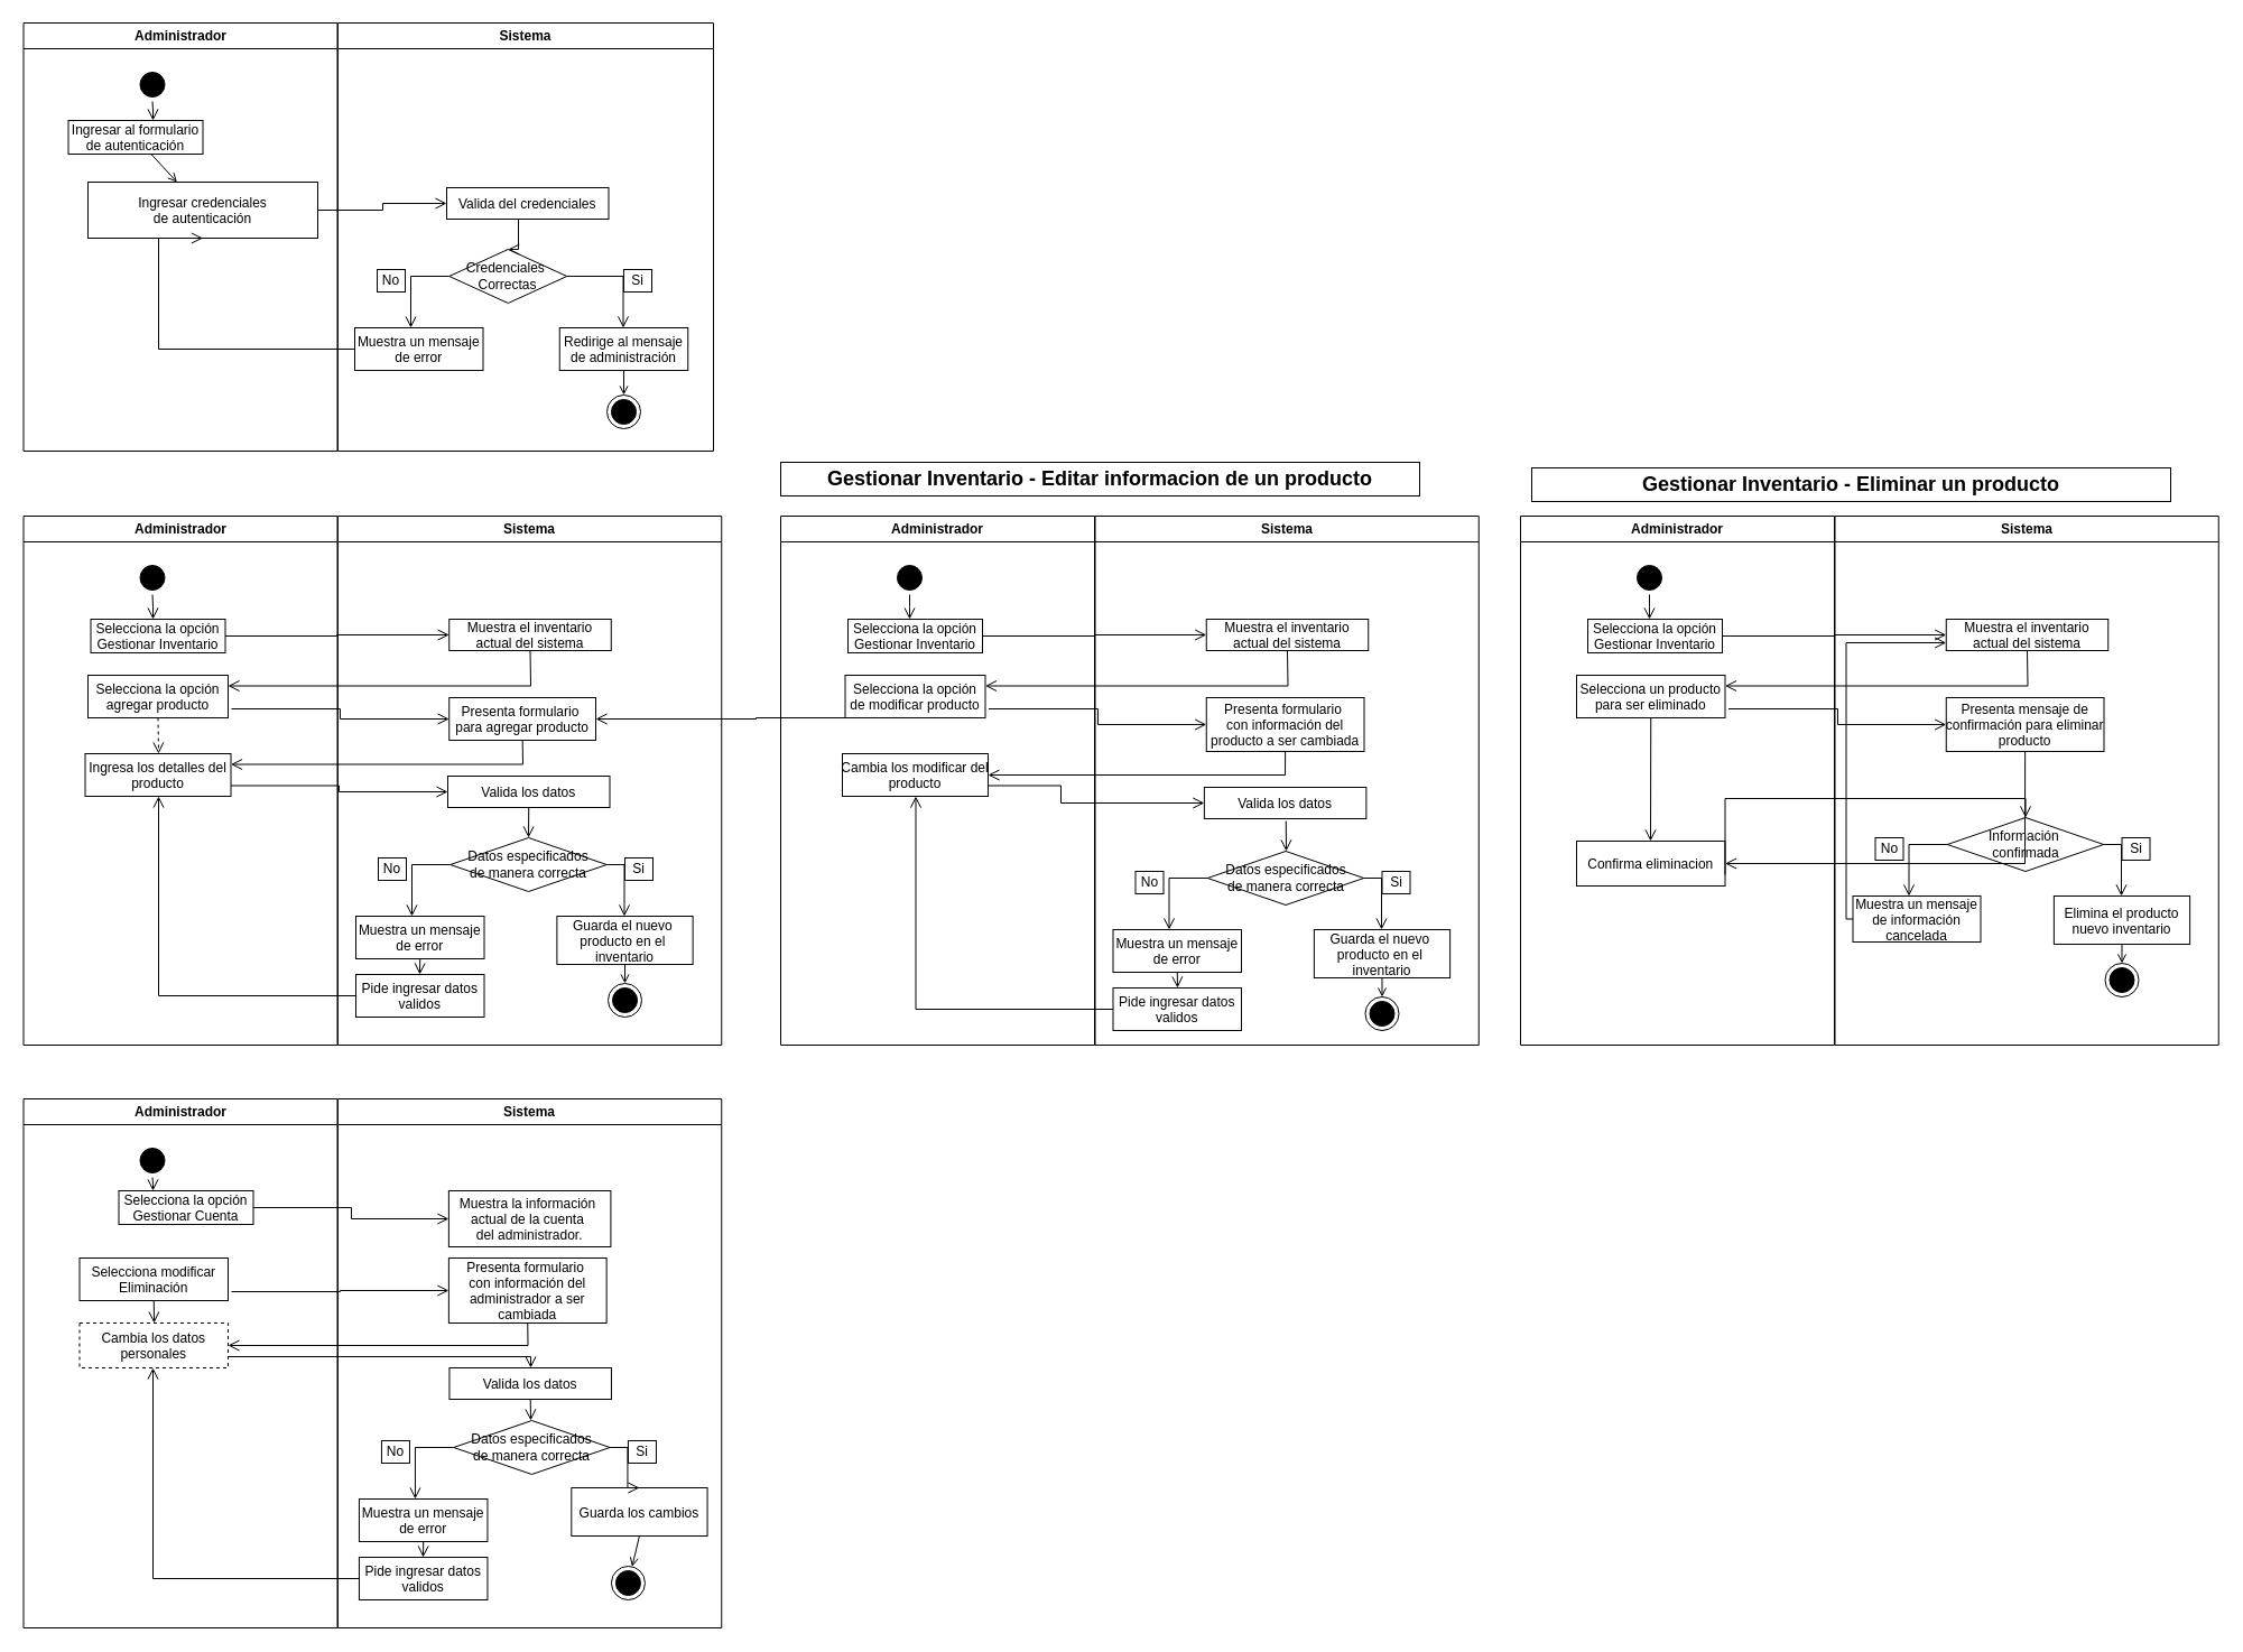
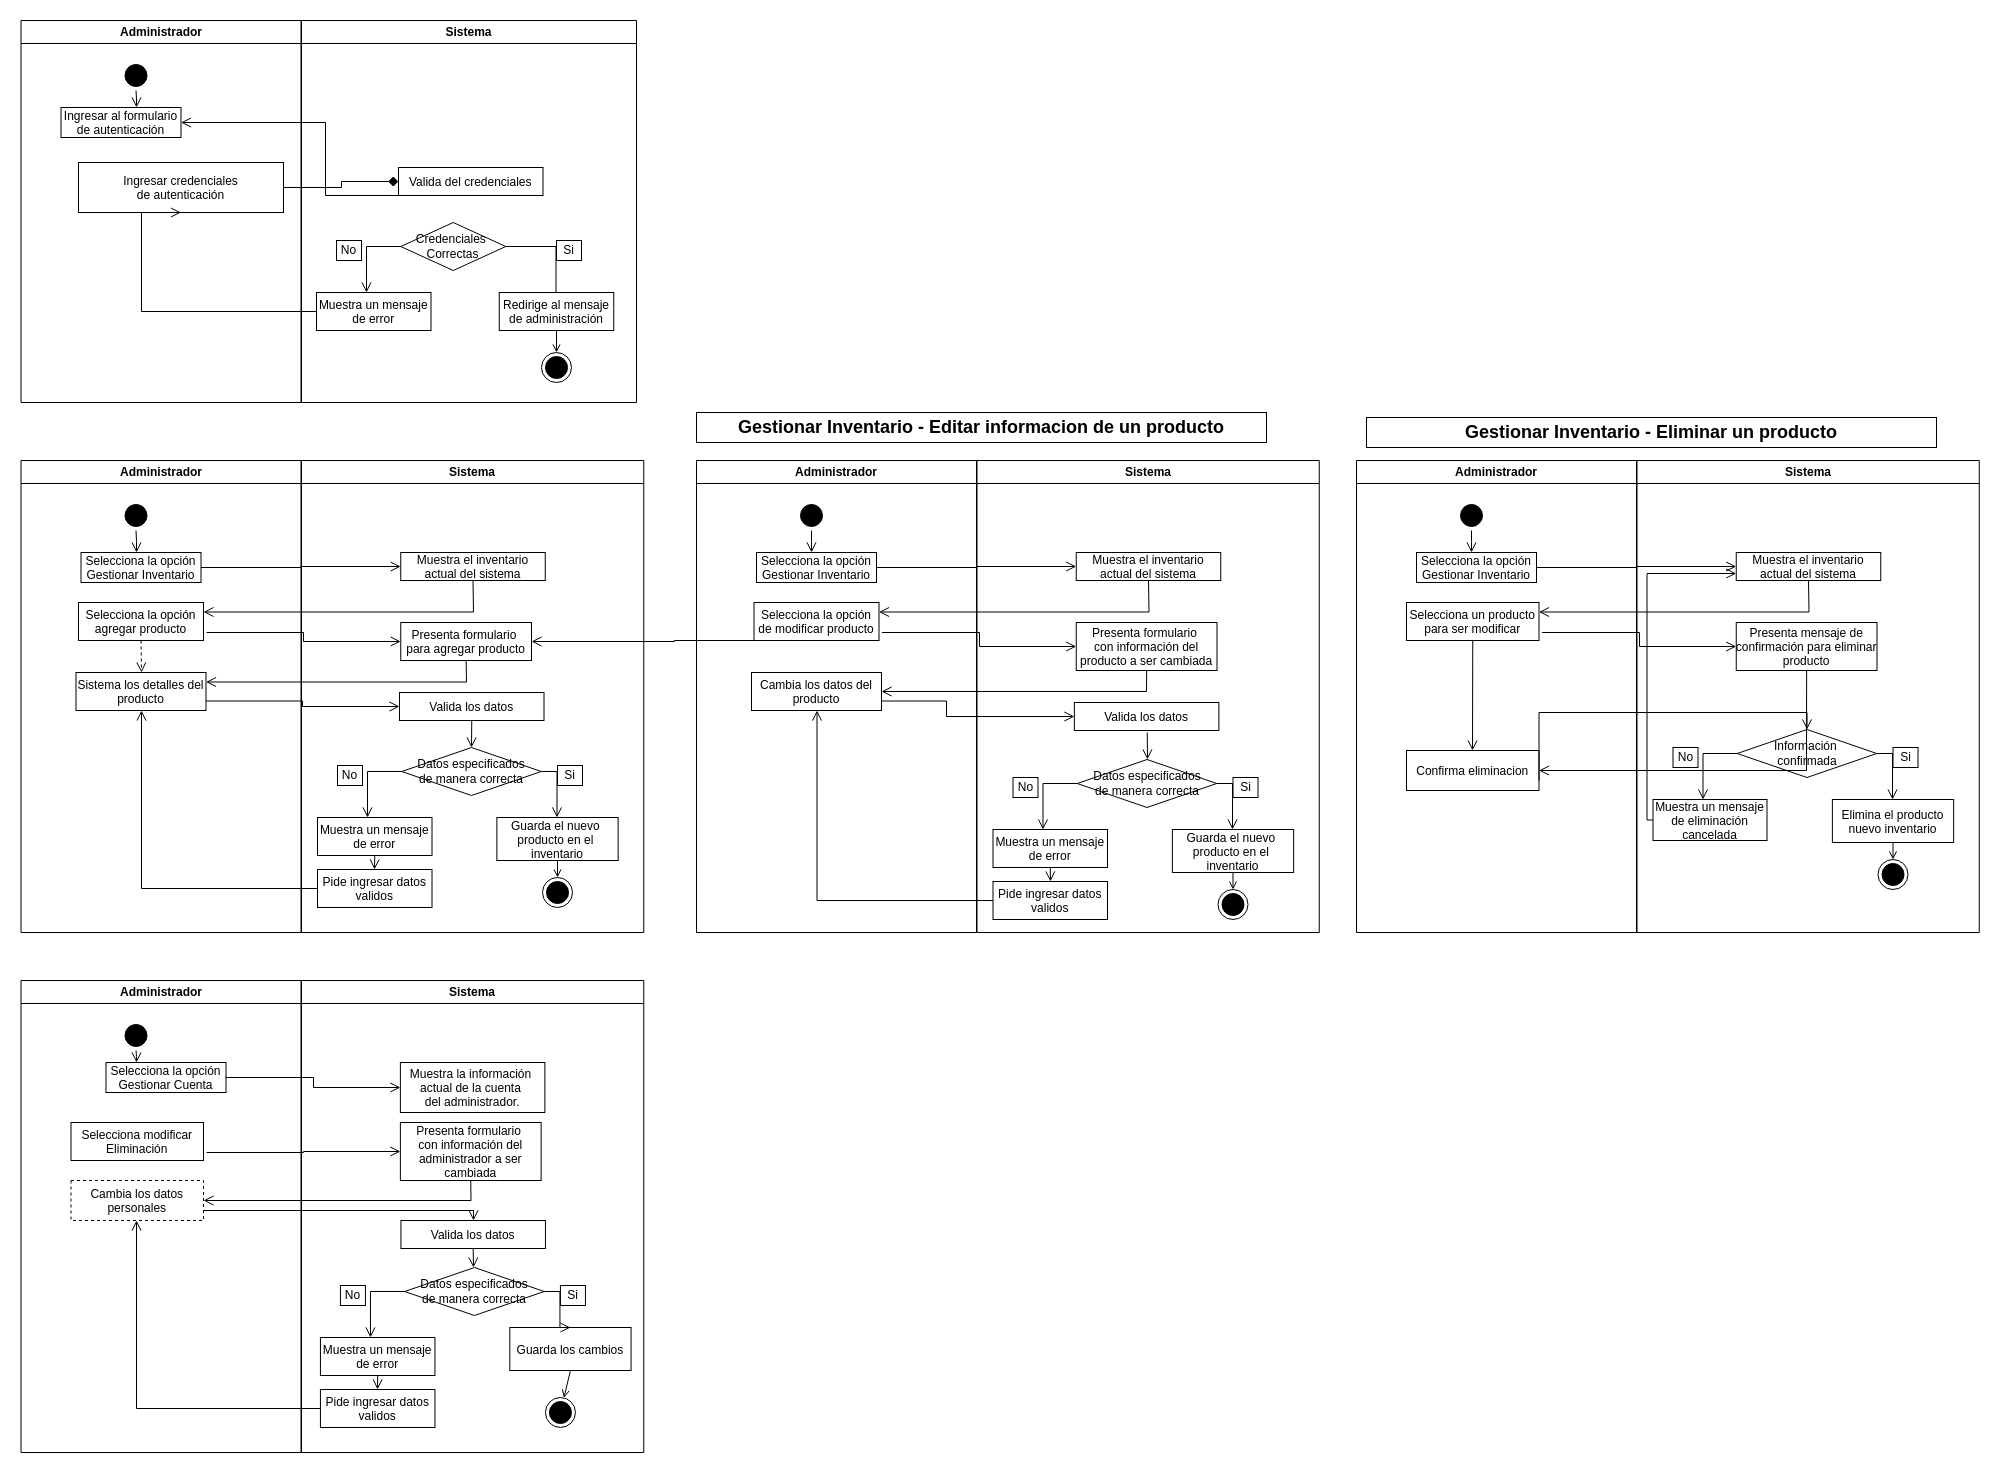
- <mxCell id="7" value="" style="endArrow=open;strokeColor=#000000;endFill=1;rounded=0" parent="2" source="5" target="6" edge="1"><mxGeometry relative="1" as="geometry" /></mxCell>
- <mxCell id="20" value="" style="edgeStyle=elbowEdgeStyle;elbow=horizontal;verticalAlign=bottom;endArrow=open;endSize=8;strokeColor=#000000;endFill=1;rounded=0;entryX=0;entryY=0.5;entryDx=0;entryDy=0;exitX=1;exitY=0.5;exitDx=0;exitDy=0;" parent="1" source="6" target="9" edge="1"><mxGeometry x="100" y="40" as="geometry"><mxPoint x="145.5" y="122" as="targetPoint" /><mxPoint x="145.5" y="100" as="sourcePoint" /></mxGeometry></mxCell>
+ <mxCell id="20" value="" style="edgeStyle=elbowEdgeStyle;elbow=horizontal;verticalAlign=bottom;endArrow=diamond;endSize=8;strokeColor=#000000;endFill=1;rounded=0;entryX=0;entryY=0.5;entryDx=0;entryDy=0;exitX=1;exitY=0.5;exitDx=0;exitDy=0;" parent="1" source="6" target="9" edge="1"><mxGeometry x="100" y="40" as="geometry"><mxPoint x="145.5" y="122" as="targetPoint" /><mxPoint x="145.5" y="100" as="sourcePoint" /></mxGeometry></mxCell>
- <mxCell id="15" value="" style="edgeStyle=elbowEdgeStyle;elbow=horizontal;verticalAlign=bottom;endArrow=open;endSize=8;strokeColor=#000000;endFill=1;rounded=0;exitX=0.5;exitY=1;exitDx=0;exitDy=0;entryX=0.5;entryY=0;entryDx=0;entryDy=0;" parent="8" source="9" target="10" edge="1"><mxGeometry x="-344.5" y="-88" as="geometry"><mxPoint x="244.5" y="202" as="targetPoint" /><mxPoint x="-58" y="171" as="sourcePoint" /></mxGeometry></mxCell>
+ <mxCell id="15" value="" style="edgeStyle=elbowEdgeStyle;elbow=horizontal;verticalAlign=bottom;endArrow=open;endSize=8;strokeColor=#000000;endFill=1;rounded=0;exitX=0.5;exitY=1;exitDx=0;exitDy=0;" parent="8" source="9" target="5" edge="1"><mxGeometry x="-344.5" y="-88" as="geometry"><mxPoint x="244.5" y="202" as="targetPoint" /><mxPoint x="-58" y="171" as="sourcePoint" /></mxGeometry></mxCell>
- <mxCell id="16" value="" style="edgeStyle=elbowEdgeStyle;elbow=horizontal;verticalAlign=bottom;endArrow=open;endSize=8;strokeColor=#000000;endFill=1;rounded=0;exitX=1;exitY=0.5;exitDx=0;exitDy=0;entryX=0.5;entryY=0;entryDx=0;entryDy=0;" parent="8" source="10" target="11" edge="1"><mxGeometry x="-789.5" y="-216" as="geometry"><mxPoint x="179.5" y="212" as="targetPoint" /><mxPoint x="179.5" y="185" as="sourcePoint" /><Array as="points"><mxPoint x="254.5" y="232" /></Array></mxGeometry></mxCell>
+ <mxCell id="16" value="" style="edgeStyle=elbowEdgeStyle;elbow=horizontal;verticalAlign=bottom;endArrow=none;endSize=8;strokeColor=#000000;endFill=1;rounded=0;exitX=1;exitY=0.5;exitDx=0;exitDy=0;entryX=0.5;entryY=0;entryDx=0;entryDy=0;" parent="8" source="10" target="11" edge="1"><mxGeometry x="-789.5" y="-216" as="geometry"><mxPoint x="179.5" y="212" as="targetPoint" /><mxPoint x="179.5" y="185" as="sourcePoint" /><Array as="points"><mxPoint x="254.5" y="232" /></Array></mxGeometry></mxCell>
- <mxCell id="85" value="Selecciona un producto&#10;para ser eliminado" style="strokeColor=#000000;" parent="81" vertex="1"><mxGeometry x="50" y="142" width="132.5" height="38" as="geometry" /></mxCell>
+ <mxCell id="85" value="Selecciona un producto&#10;para ser modificar" style="strokeColor=#000000;" parent="81" vertex="1"><mxGeometry x="50" y="142" width="132.5" height="38" as="geometry" /></mxCell>
- <mxCell id="27" value="Ingresa los detalles del&#10;producto" style="strokeColor=#000000;" parent="22" vertex="1"><mxGeometry x="55" y="212" width="130" height="38" as="geometry" /></mxCell>
+ <mxCell id="27" value="Sistema los detalles del&#10;producto" style="strokeColor=#000000;" parent="22" vertex="1"><mxGeometry x="55" y="212" width="130" height="38" as="geometry" /></mxCell>
- <mxCell id="54" value="Cambia los modificar del&#10;producto" style="strokeColor=#000000;" parent="49" vertex="1"><mxGeometry x="55" y="212" width="130" height="38" as="geometry" /></mxCell>
+ <mxCell id="54" value="Cambia los datos del&#10;producto" style="strokeColor=#000000;" parent="49" vertex="1"><mxGeometry x="55" y="212" width="130" height="38" as="geometry" /></mxCell>
- <mxCell id="93" value="Muestra un mensaje&#10;de información&#10;cancelada" style="strokeColor=#000000;" parent="88" vertex="1"><mxGeometry x="16" y="339" width="114" height="41" as="geometry" /></mxCell>
+ <mxCell id="93" value="Muestra un mensaje&#10;de eliminación&#10;cancelada" style="strokeColor=#000000;" parent="88" vertex="1"><mxGeometry x="16" y="339" width="114" height="41" as="geometry" /></mxCell>
- <mxCell id="113" value="" style="edgeStyle=elbowEdgeStyle;elbow=horizontal;verticalAlign=bottom;endArrow=open;endSize=8;strokeColor=#000000;endFill=1;rounded=0;exitX=0.5;exitY=1;exitDx=0;exitDy=0;entryX=0.5;entryY=0;entryDx=0;entryDy=0;" parent="107" source="111" target="112" edge="1"><mxGeometry x="-64.5" y="-528" as="geometry"><mxPoint x="125" y="102" as="targetPoint" /><mxPoint x="125" y="80" as="sourcePoint" /></mxGeometry></mxCell>
